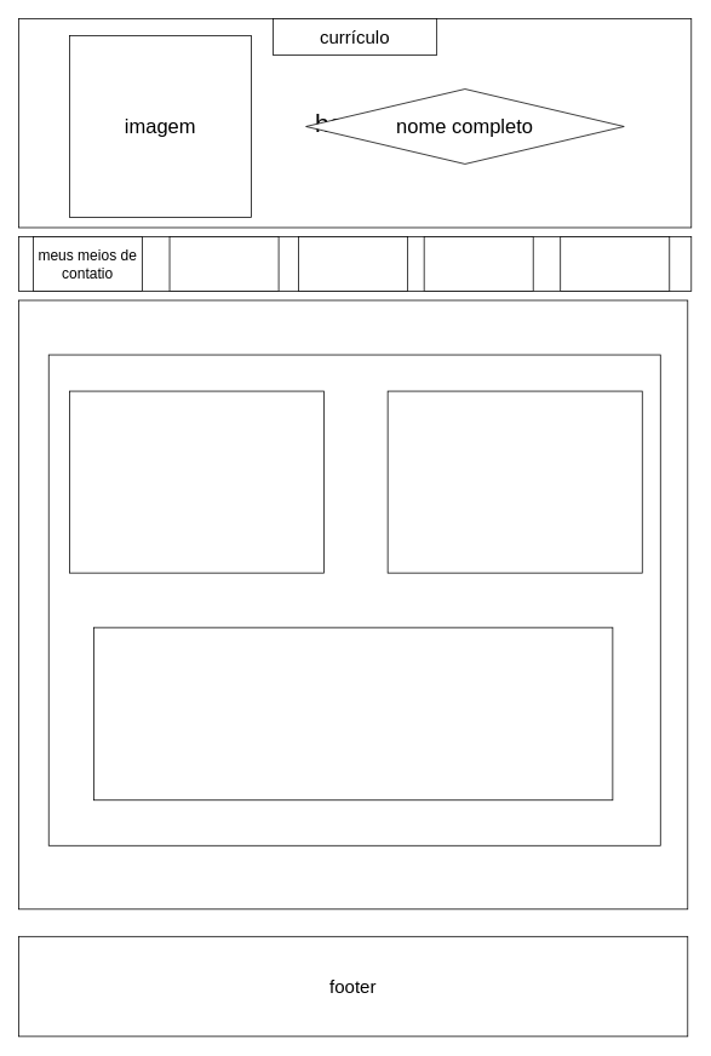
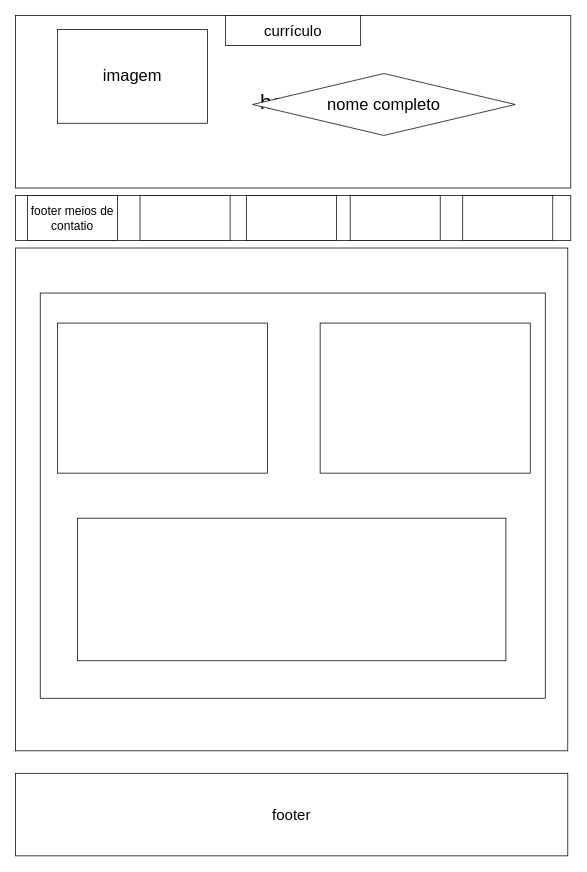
- <mxCell id="3" value="imagem" style="whiteSpace=wrap;html=1;aspect=fixed;fontSize=22;" vertex="1" parent="1"><mxGeometry x="76" y="38.75" width="200" height="200" as="geometry" /></mxCell>
+ <mxCell id="3" value="imagem" style="whiteSpace=wrap;html=1;aspect=fixed;fontSize=22;" vertex="1" parent="1"><mxGeometry x="76" y="38.75" width="200" height="125" as="geometry" /></mxCell>
- <mxCell id="13" value="meus meios de contatio" style="rounded=0;whiteSpace=wrap;html=1;fontSize=16;" vertex="1" parent="1"><mxGeometry x="36" y="260" width="120" height="60" as="geometry" /></mxCell>
+ <mxCell id="13" value="footer meios de contatio" style="rounded=0;whiteSpace=wrap;html=1;fontSize=16;" vertex="1" parent="1"><mxGeometry x="36" y="260" width="120" height="60" as="geometry" /></mxCell>
